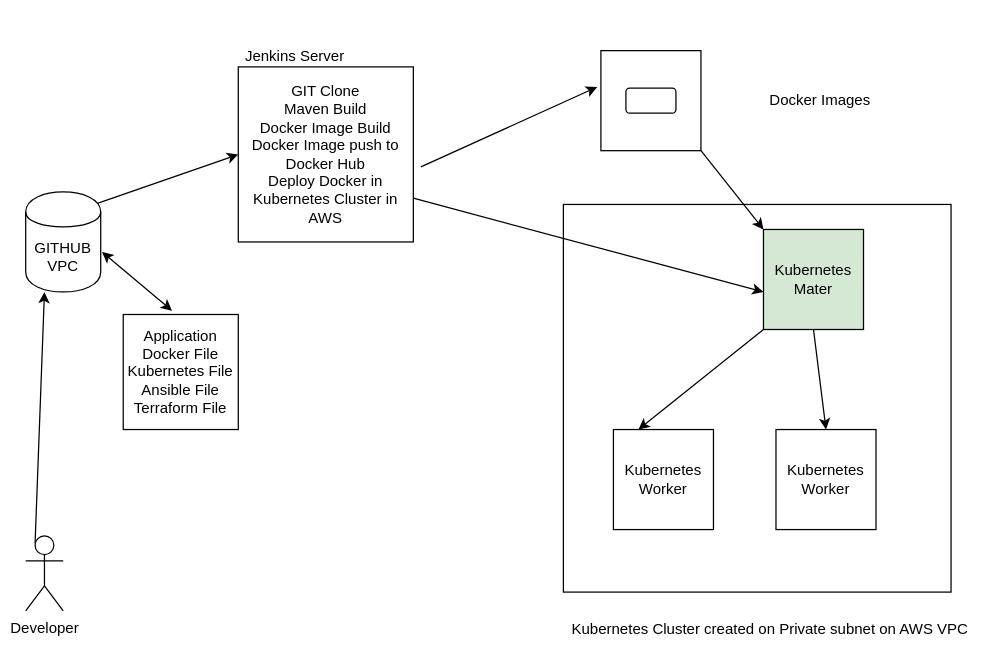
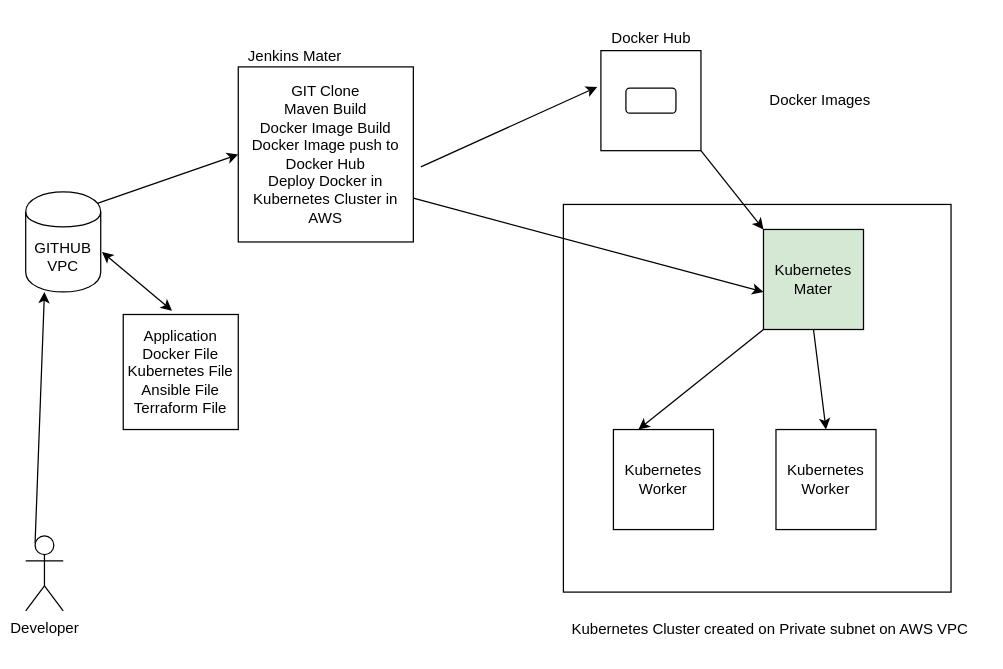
+ <mxCell id="9" value="Docker Hub&lt;br&gt;" style="text;html=1;align=center;verticalAlign=middle;resizable=0;points=[];autosize=1;" vertex="1" parent="1"><mxGeometry x="480" y="20" width="80" height="20" as="geometry" /></mxCell>
- <mxCell id="7" value="Jenkins Server&lt;br&gt;" style="text;html=1;align=center;verticalAlign=middle;resizable=0;points=[];autosize=1;" vertex="1" parent="1"><mxGeometry x="190" y="35" width="90" height="20" as="geometry" /></mxCell>
+ <mxCell id="7" value="Jenkins Mater&lt;br&gt;" style="text;html=1;align=center;verticalAlign=middle;resizable=0;points=[];autosize=1;" vertex="1" parent="1"><mxGeometry x="190" y="35" width="90" height="20" as="geometry" /></mxCell>
